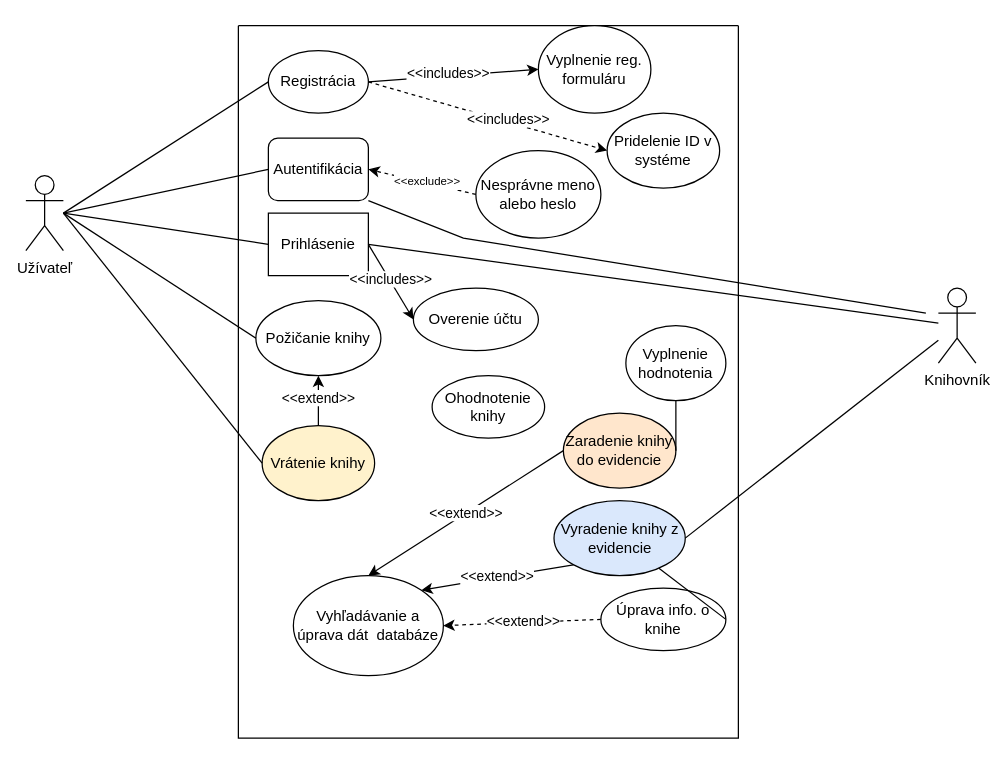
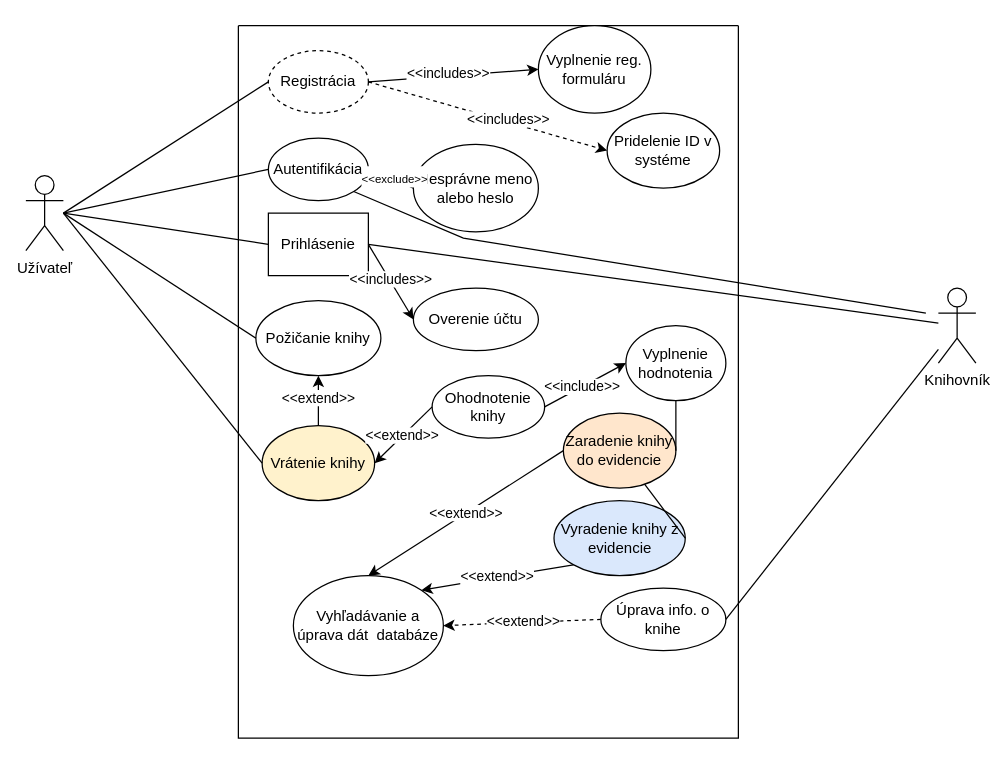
- <mxCell id="8" value="Registrácia" style="ellipse;whiteSpace=wrap;html=1;" vertex="1" parent="3"><mxGeometry x="24" y="20" width="80" height="50" as="geometry" /></mxCell>
+ <mxCell id="8" value="Registrácia" style="ellipse;whiteSpace=wrap;html=1;dashed=1;" vertex="1" parent="3"><mxGeometry x="24" y="20" width="80" height="50" as="geometry" /></mxCell>
- <mxCell id="4" value="Autentifikácia" style="whiteSpace=wrap;html=1;rounded=1;" vertex="1" parent="3"><mxGeometry x="24" y="90" width="80" height="50" as="geometry" /></mxCell>
+ <mxCell id="4" value="Autentifikácia" style="ellipse;whiteSpace=wrap;html=1;" vertex="1" parent="3"><mxGeometry x="24" y="90" width="80" height="50" as="geometry" /></mxCell>
- <mxCell id="5" value="Nesprávne meno alebo heslo" style="ellipse;whiteSpace=wrap;html=1;" vertex="1" parent="3"><mxGeometry x="190" y="100" width="100" height="70" as="geometry" /></mxCell>
+ <mxCell id="5" value="Nesprávne meno alebo heslo" style="ellipse;whiteSpace=wrap;html=1;" vertex="1" parent="3"><mxGeometry x="140" y="95" width="100" height="70" as="geometry" /></mxCell>
+ <mxCell id="27" value="" style="endArrow=classic;html=1;rounded=0;exitX=1;exitY=0.5;exitDx=0;exitDy=0;entryX=0;entryY=0.5;entryDx=0;entryDy=0;" edge="1" parent="3" source="21" target="26"><mxGeometry width="50" height="50" relative="1" as="geometry"><mxPoint x="-50" y="230" as="sourcePoint" /><mxPoint y="180" as="targetPoint" /></mxGeometry></mxCell>
+ <mxCell id="28" value="&amp;lt;&amp;lt;include&amp;gt;&amp;gt;" style="edgeLabel;html=1;align=center;verticalAlign=middle;resizable=0;points=[];" vertex="1" connectable="0" parent="27"><mxGeometry x="-0.091" y="1" relative="1" as="geometry"><mxPoint as="offset" /></mxGeometry></mxCell>
+ <mxCell id="22" value="" style="endArrow=classic;html=1;rounded=0;exitX=0;exitY=0.5;exitDx=0;exitDy=0;entryX=1;entryY=0.5;entryDx=0;entryDy=0;" edge="1" parent="3" source="21" target="20"><mxGeometry width="50" height="50" relative="1" as="geometry"><mxPoint x="-50" y="230" as="sourcePoint" /><mxPoint y="180" as="targetPoint" /></mxGeometry></mxCell>
+ <mxCell id="23" value="&amp;lt;&amp;lt;extend&amp;gt;&amp;gt;" style="edgeLabel;html=1;align=center;verticalAlign=middle;resizable=0;points=[];" vertex="1" connectable="0" parent="22"><mxGeometry x="0.037" y="-1" relative="1" as="geometry"><mxPoint as="offset" /></mxGeometry></mxCell>
- <mxCell id="46" value="" style="endArrow=none;html=1;rounded=0;exitX=1;exitY=0.5;exitDx=0;exitDy=0;" edge="1" parent="1" source="31" target="44"><mxGeometry width="50" height="50" relative="1" as="geometry"><mxPoint x="360" y="360" as="sourcePoint" /><mxPoint x="750" y="330" as="targetPoint" /></mxGeometry></mxCell>
+ <mxCell id="46" value="" style="endArrow=none;html=1;rounded=0;exitX=1;exitY=0.5;exitDx=0;exitDy=0;" edge="1" parent="1" source="31" target="29"><mxGeometry width="50" height="50" relative="1" as="geometry"><mxPoint x="360" y="360" as="sourcePoint" /><mxPoint x="750" y="330" as="targetPoint" /></mxGeometry></mxCell>
- <mxCell id="47" value="" style="endArrow=none;html=1;rounded=0;exitX=1;exitY=0.5;exitDx=0;exitDy=0;" edge="1" parent="1" source="30" target="31"><mxGeometry width="50" height="50" relative="1" as="geometry"><mxPoint x="360" y="360" as="sourcePoint" /><mxPoint x="750" y="330" as="targetPoint" /></mxGeometry></mxCell>
+ <mxCell id="47" value="" style="endArrow=none;html=1;rounded=0;exitX=1;exitY=0.5;exitDx=0;exitDy=0;" edge="1" parent="1" source="30" target="44"><mxGeometry width="50" height="50" relative="1" as="geometry"><mxPoint x="360" y="360" as="sourcePoint" /><mxPoint x="750" y="330" as="targetPoint" /></mxGeometry></mxCell>
